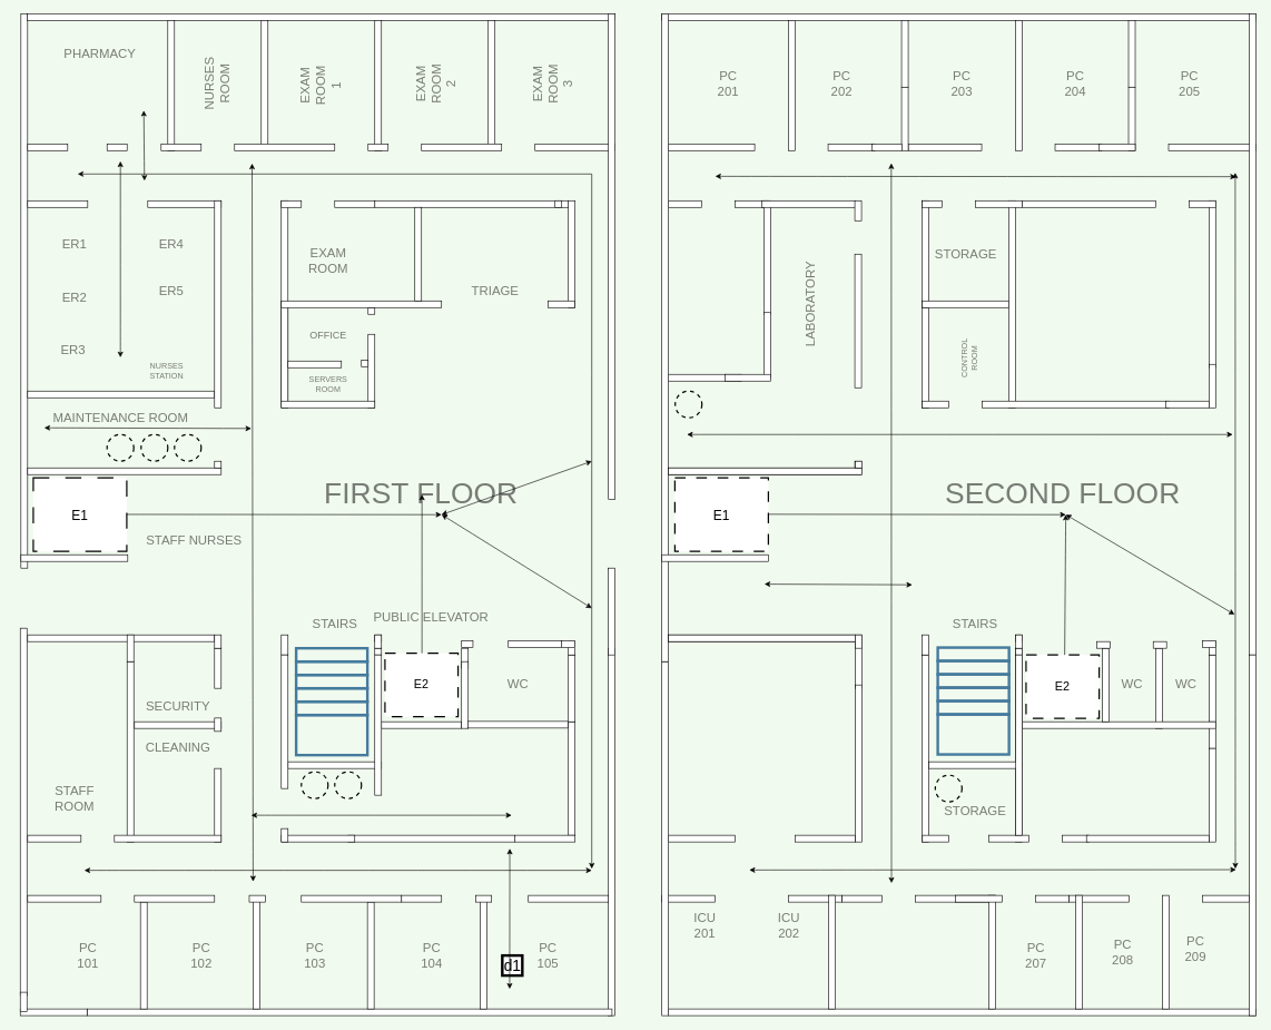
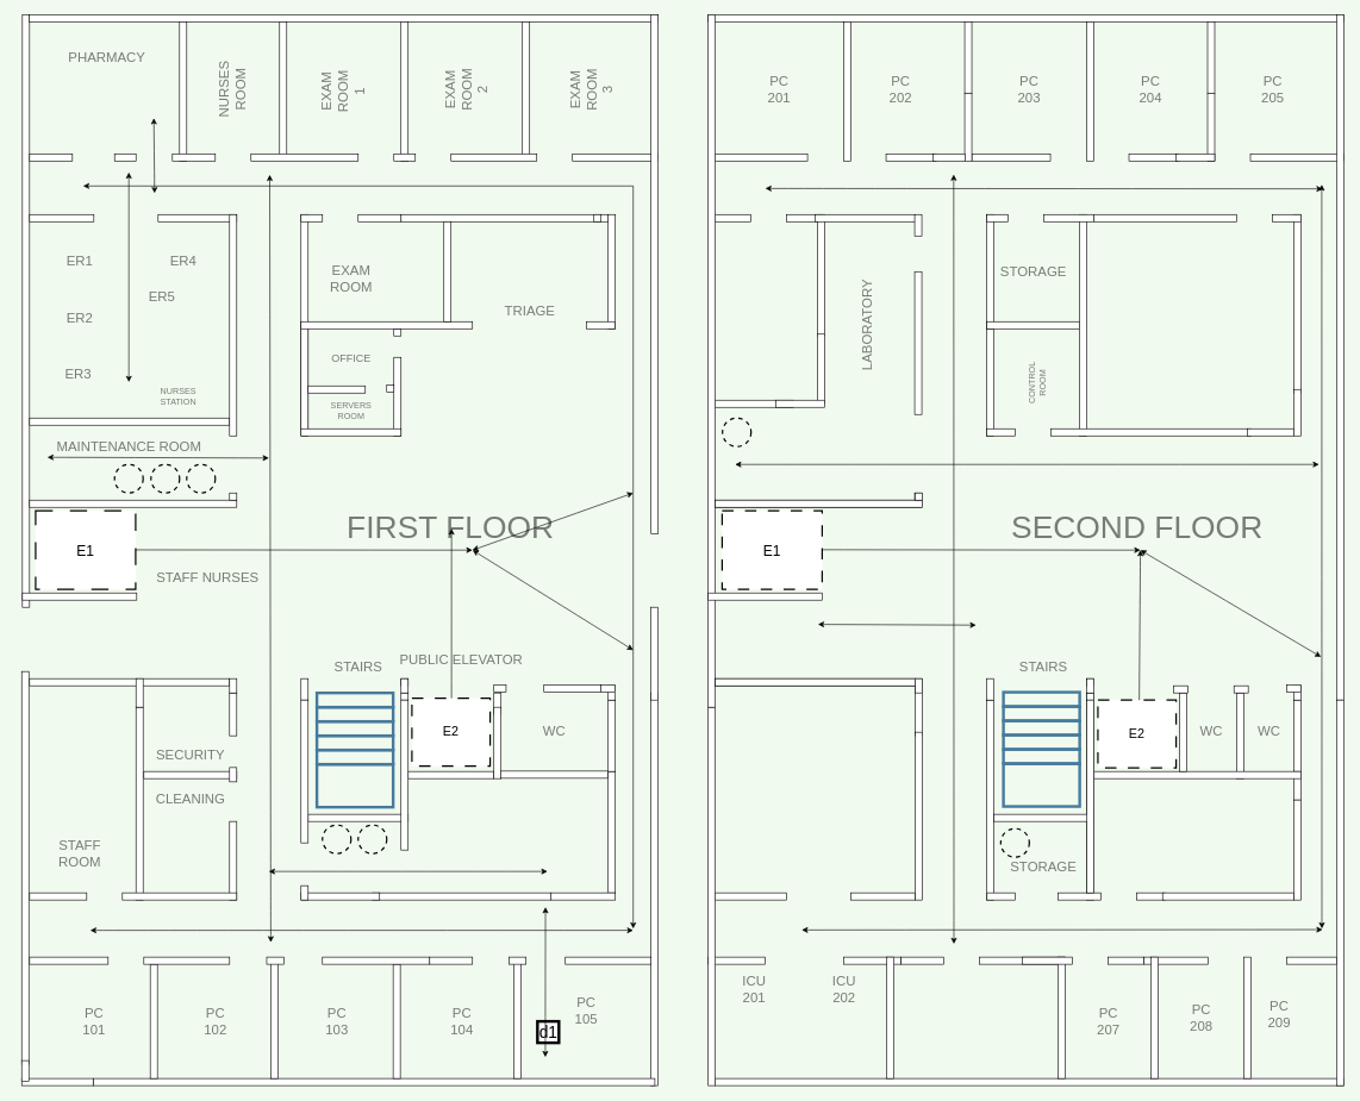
- <mxCell id="229" value="ER5" style="text;html=1;strokeColor=none;fillColor=none;align=center;verticalAlign=middle;whiteSpace=wrap;rounded=0;sketch=0;fillStyle=solid;strokeWidth=4;fontFamily=Helvetica;fontSize=19;fontColor=#000000;textOpacity=50;" vertex="1" parent="1"><mxGeometry x="225.51" y="420" width="60" height="30" as="geometry" /></mxCell>
+ <mxCell id="229" value="ER5" style="text;html=1;strokeColor=none;fillColor=none;align=center;verticalAlign=middle;whiteSpace=wrap;rounded=0;sketch=0;fillStyle=solid;strokeWidth=4;fontFamily=Helvetica;fontSize=19;fontColor=#000000;textOpacity=50;" vertex="1" parent="1"><mxGeometry x="195.51" y="400" width="60" height="30" as="geometry" /></mxCell>
- <mxCell id="207" value="PC 105" style="text;html=1;strokeColor=none;fillColor=none;align=center;verticalAlign=middle;whiteSpace=wrap;rounded=0;sketch=0;fillStyle=solid;strokeWidth=4;fontFamily=Helvetica;fontSize=19;fontColor=#000000;textOpacity=50;" vertex="1" parent="1"><mxGeometry x="789.76" y="1415" width="60" height="30" as="geometry" /></mxCell>
+ <mxCell id="207" value="PC 105" style="text;html=1;strokeColor=none;fillColor=none;align=center;verticalAlign=middle;whiteSpace=wrap;rounded=0;sketch=0;fillStyle=solid;strokeWidth=4;fontFamily=Helvetica;fontSize=19;fontColor=#000000;textOpacity=50;" vertex="1" parent="1"><mxGeometry x="789.76" y="1400" width="60" height="30" as="geometry" /></mxCell>
